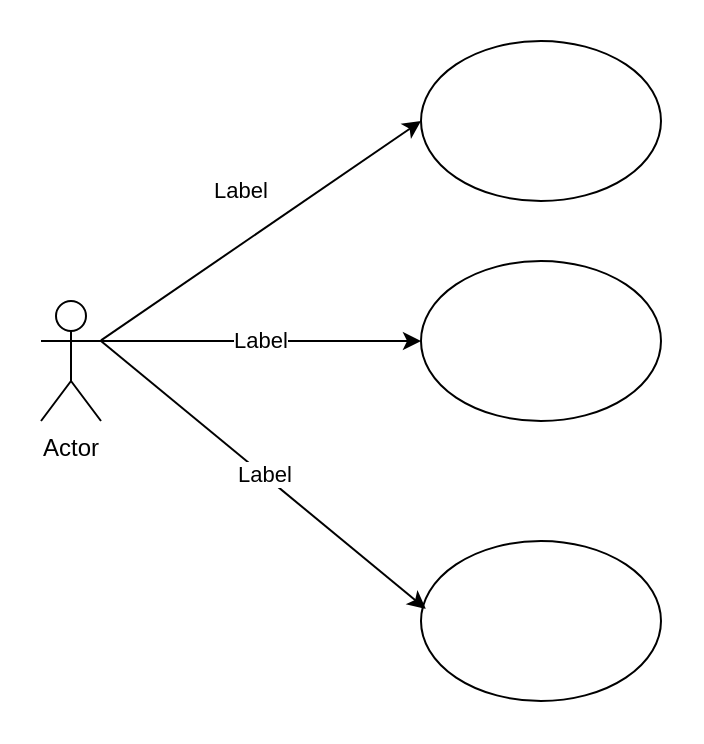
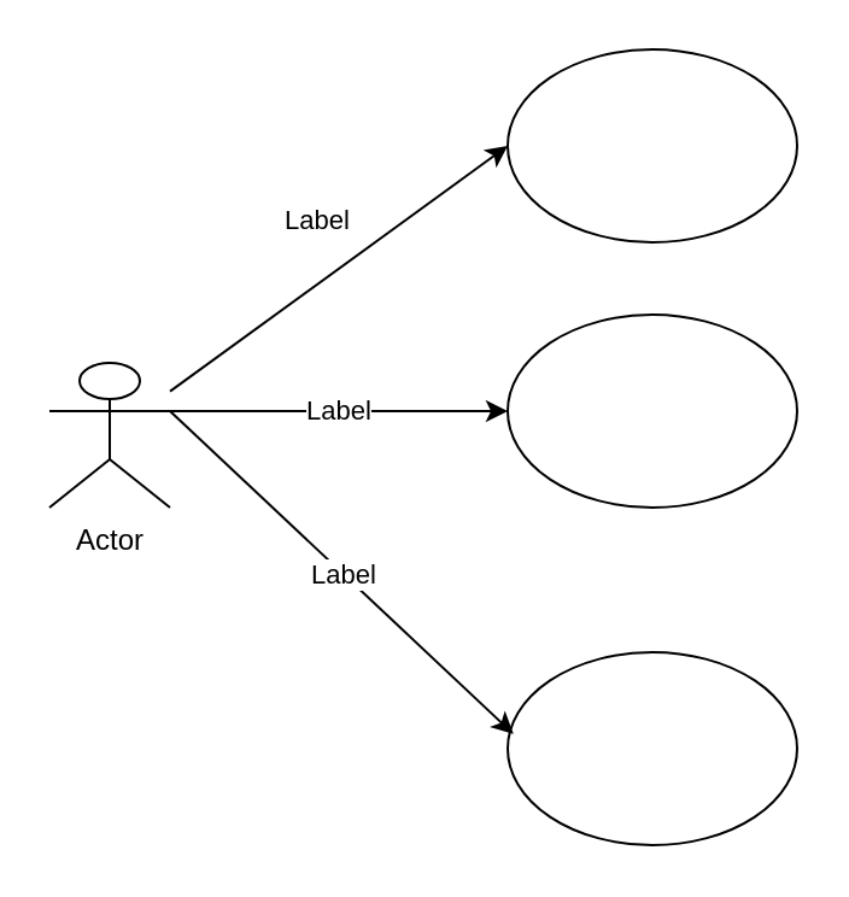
- <mxCell id="2" value="Actor" style="shape=umlActor;verticalLabelPosition=bottom;verticalAlign=top;html=1;outlineConnect=0;" vertex="1" parent="1"><mxGeometry x="20" y="150" width="30" height="60" as="geometry" /></mxCell>
+ <mxCell id="2" value="Actor" style="shape=umlActor;verticalLabelPosition=bottom;verticalAlign=top;html=1;outlineConnect=0;" vertex="1" parent="1"><mxGeometry x="20" y="150" width="50" height="60" as="geometry" /></mxCell>
